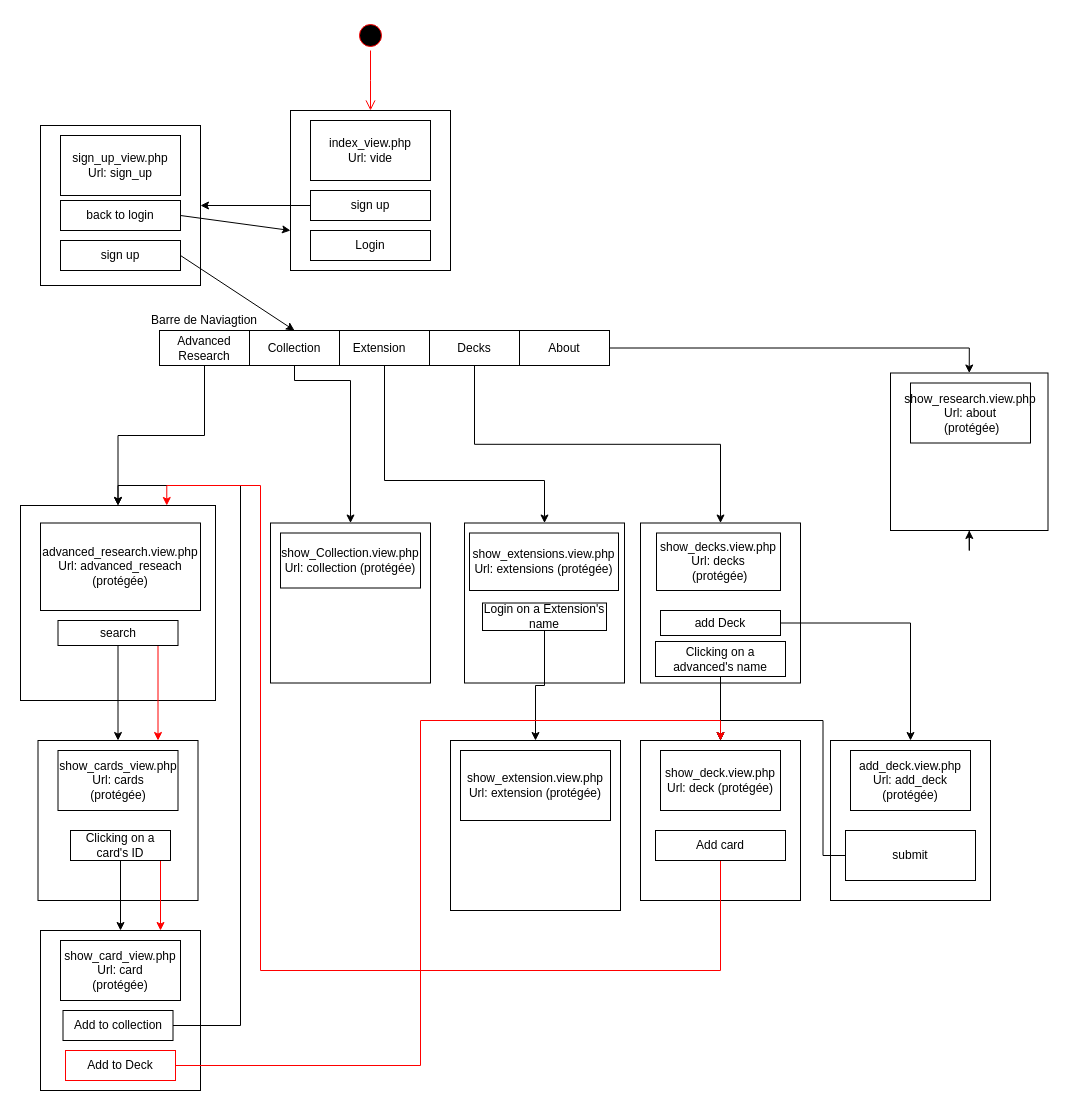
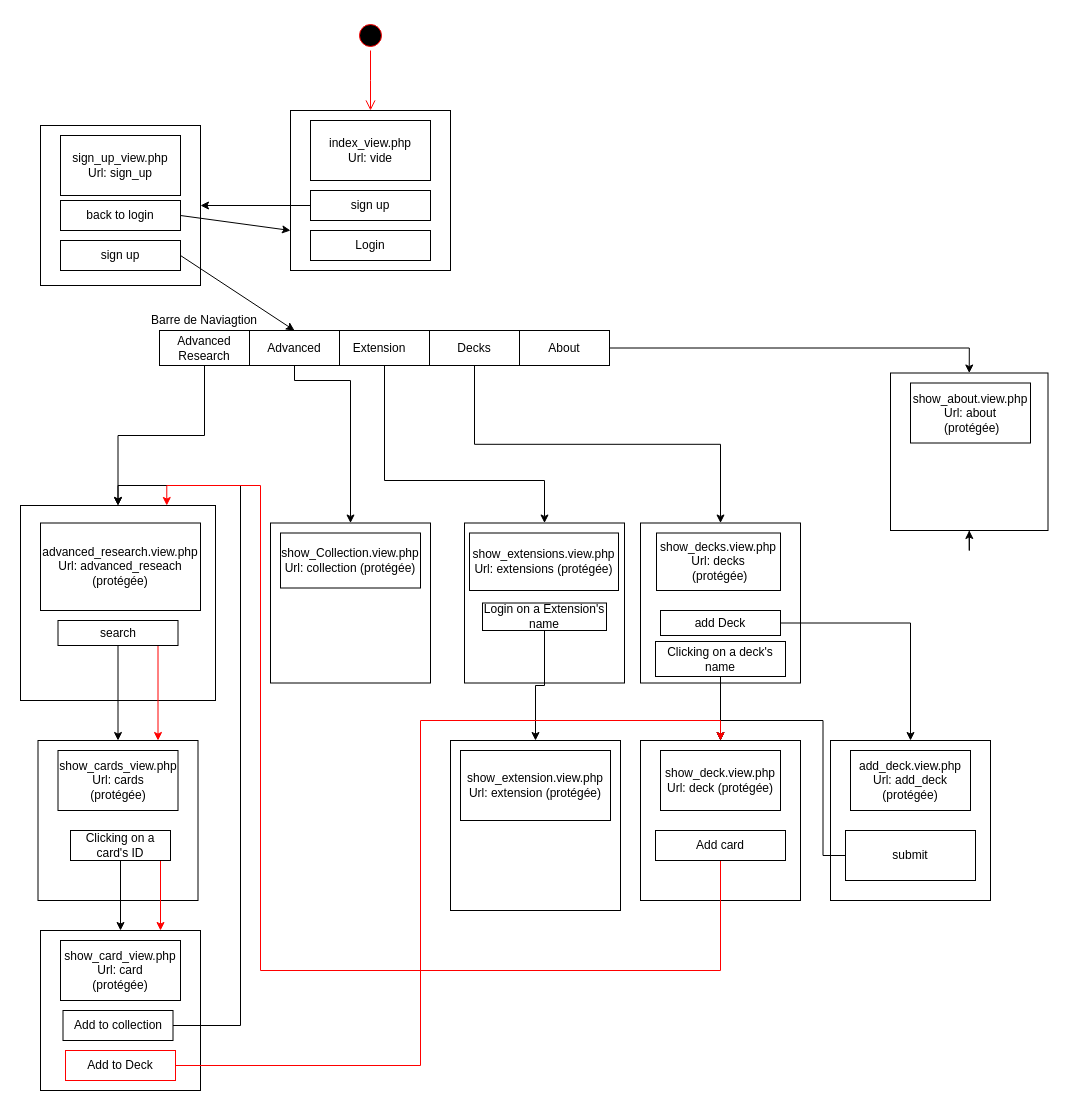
- <mxCell id="28" value="Collection" style="rounded=0;whiteSpace=wrap;html=1;" parent="1" vertex="1"><mxGeometry x="249" y="330" width="90" height="35" as="geometry" /></mxCell>
+ <mxCell id="28" value="Advanced" style="rounded=0;whiteSpace=wrap;html=1;" parent="1" vertex="1"><mxGeometry x="249" y="330" width="90" height="35" as="geometry" /></mxCell>
- <mxCell id="59" value="show_research.view.php&lt;br&gt;Url: about&lt;br&gt;&amp;nbsp;(protégée)" style="rounded=0;whiteSpace=wrap;html=1;" parent="1" vertex="1"><mxGeometry x="910" y="382.5" width="120" height="60" as="geometry" /></mxCell>
+ <mxCell id="59" value="show_about.view.php&lt;br&gt;Url: about&lt;br&gt;&amp;nbsp;(protégée)" style="rounded=0;whiteSpace=wrap;html=1;" parent="1" vertex="1"><mxGeometry x="910" y="382.5" width="120" height="60" as="geometry" /></mxCell>
- <mxCell id="49" value="Clicking on a advanced's name" style="rounded=0;whiteSpace=wrap;html=1;" parent="1" vertex="1"><mxGeometry x="655" y="641" width="130" height="35" as="geometry" /></mxCell>
+ <mxCell id="49" value="Clicking on a deck's name" style="rounded=0;whiteSpace=wrap;html=1;" parent="1" vertex="1"><mxGeometry x="655" y="641" width="130" height="35" as="geometry" /></mxCell>
